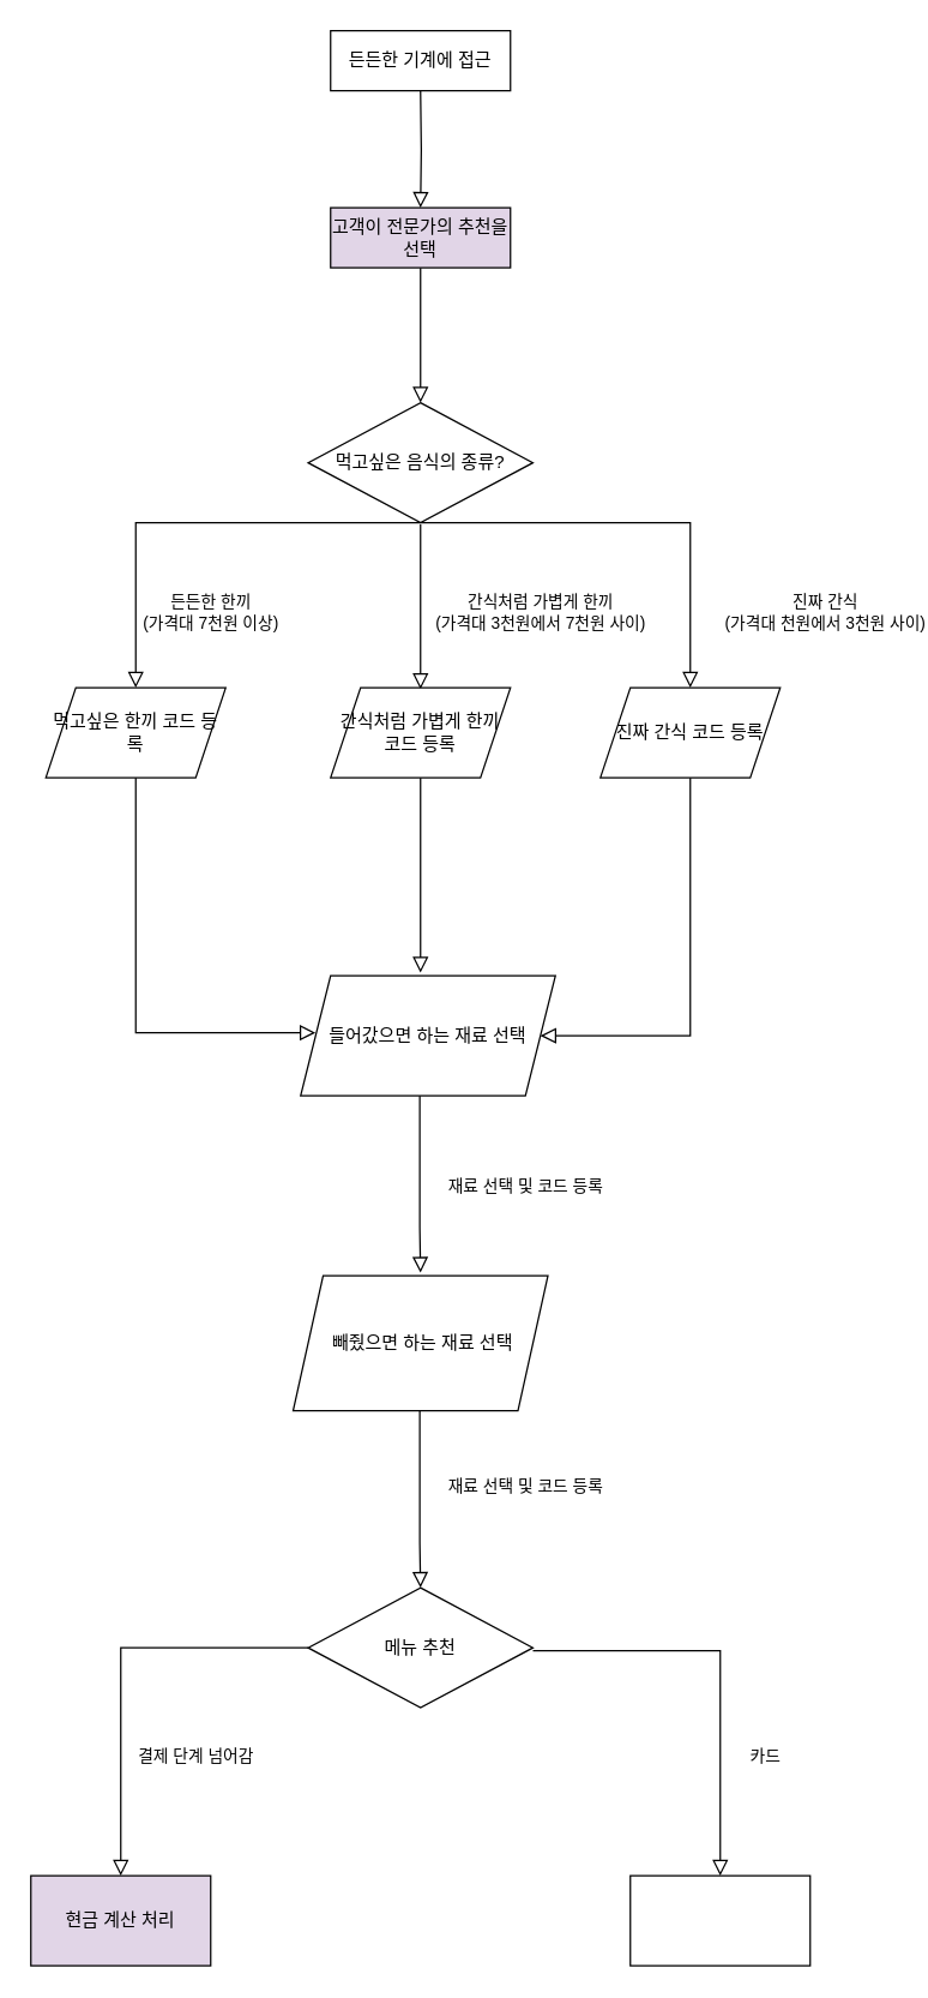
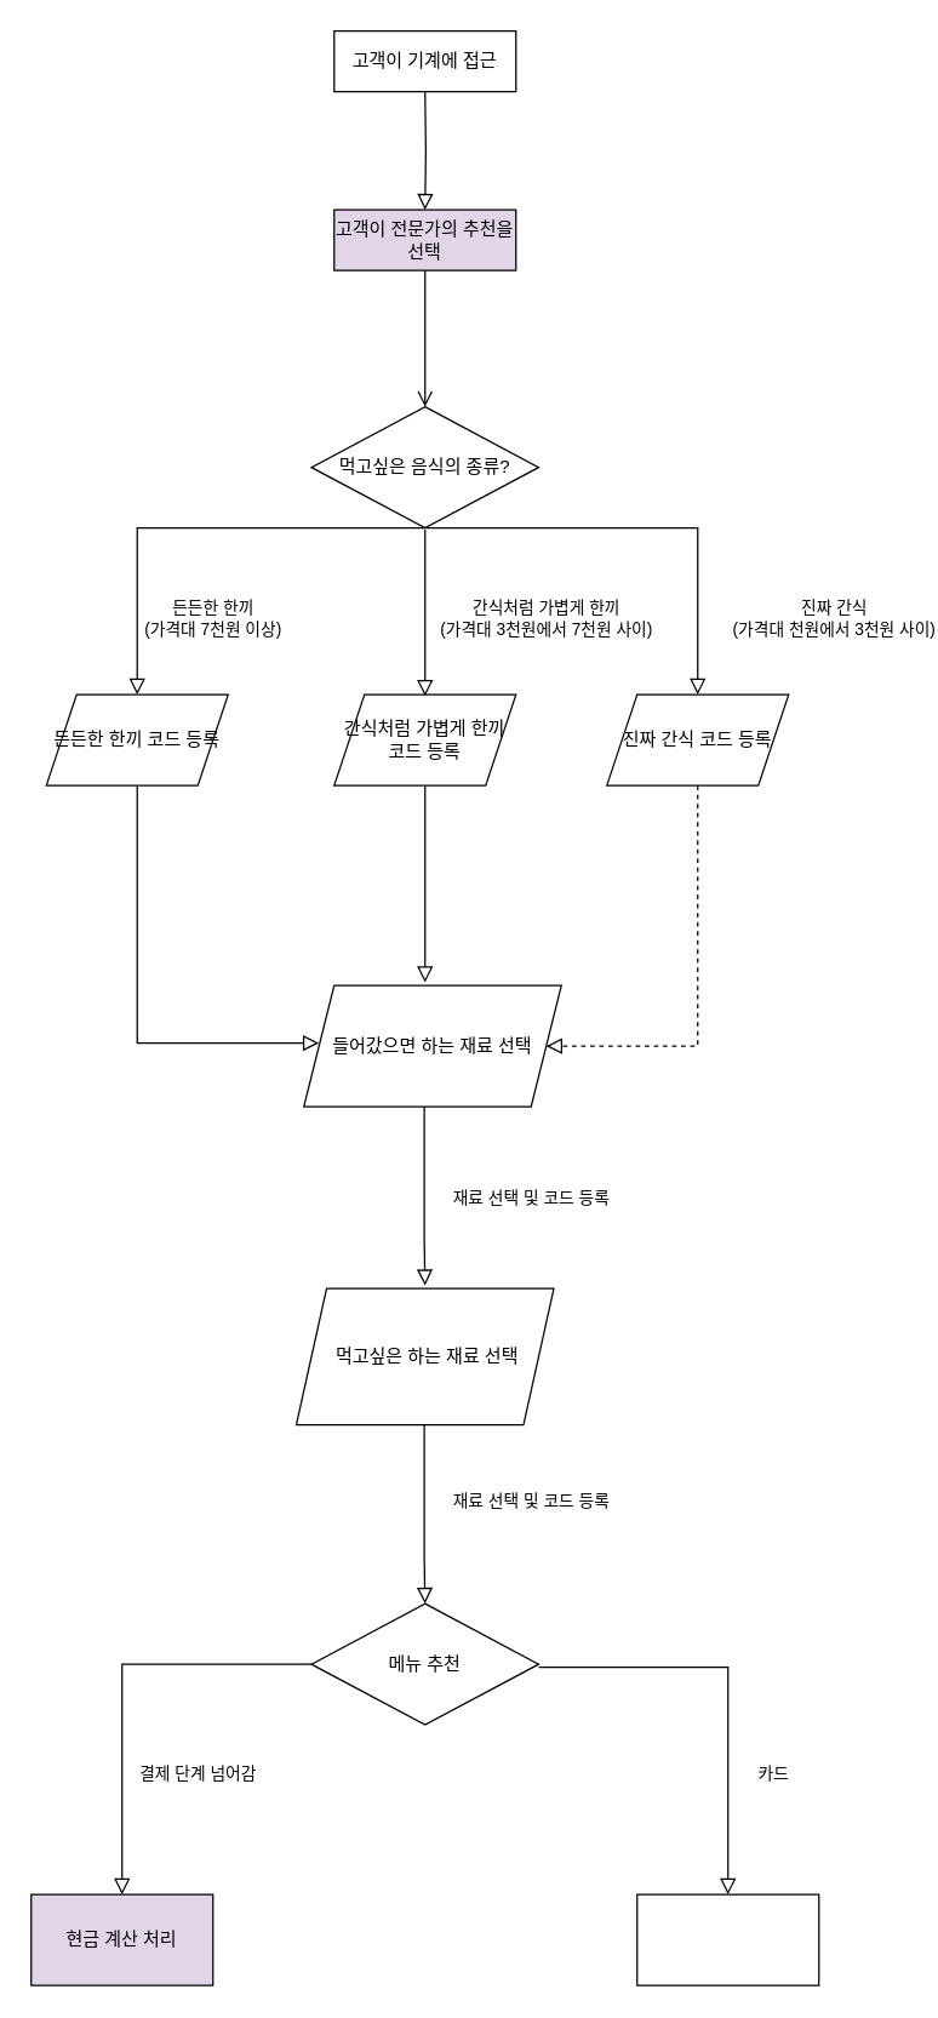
- <mxCell id="16" value="든든한 기계에 접근" style="rounded=0;whiteSpace=wrap;html=1;fontSize=12;glass=0;strokeWidth=1;shadow=0;" parent="1" vertex="1"><mxGeometry x="220" y="20" width="120" height="40" as="geometry" /></mxCell>
+ <mxCell id="16" value="고객이 기계에 접근" style="rounded=0;whiteSpace=wrap;html=1;fontSize=12;glass=0;strokeWidth=1;shadow=0;" parent="1" vertex="1"><mxGeometry x="220" y="20" width="120" height="40" as="geometry" /></mxCell>
- <mxCell id="2" value="" style="rounded=0;html=1;jettySize=auto;orthogonalLoop=1;fontSize=11;endArrow=block;endFill=0;endSize=8;strokeWidth=1;shadow=0;labelBackgroundColor=none;edgeStyle=orthogonalEdgeStyle;entryX=0.5;entryY=0;entryDx=0;entryDy=0;" parent="1" source="3" target="4" edge="1"><mxGeometry relative="1" as="geometry"><mxPoint x="280" y="38" as="targetPoint" /></mxGeometry></mxCell>
+ <mxCell id="2" value="" style="rounded=0;html=1;jettySize=auto;orthogonalLoop=1;fontSize=11;endArrow=open;endFill=0;endSize=8;strokeWidth=1;shadow=0;labelBackgroundColor=none;edgeStyle=orthogonalEdgeStyle;entryX=0.5;entryY=0;entryDx=0;entryDy=0;" parent="1" source="3" target="4" edge="1"><mxGeometry relative="1" as="geometry"><mxPoint x="280" y="38" as="targetPoint" /></mxGeometry></mxCell>
- <mxCell id="10" value="먹고싶은 한끼 코드 등록" style="shape=parallelogram;perimeter=parallelogramPerimeter;whiteSpace=wrap;html=1;fixedSize=1;" parent="1" vertex="1"><mxGeometry x="30" y="458" width="120" height="60" as="geometry" /></mxCell>
+ <mxCell id="10" value="든든한 한끼 코드 등록" style="shape=parallelogram;perimeter=parallelogramPerimeter;whiteSpace=wrap;html=1;fixedSize=1;" parent="1" vertex="1"><mxGeometry x="30" y="458" width="120" height="60" as="geometry" /></mxCell>
- <mxCell id="24" value="" style="rounded=0;html=1;jettySize=auto;orthogonalLoop=1;fontSize=11;endArrow=block;endFill=0;endSize=8;strokeWidth=1;shadow=0;labelBackgroundColor=none;edgeStyle=orthogonalEdgeStyle;exitX=0.5;exitY=1;exitDx=0;exitDy=0;entryX=1;entryY=0.5;entryDx=0;entryDy=0;" parent="1" source="8" target="20" edge="1"><mxGeometry x="0.231" y="60" relative="1" as="geometry"><mxPoint as="offset" /><mxPoint x="290" y="528" as="sourcePoint" /><mxPoint x="290" y="658" as="targetPoint" /><Array as="points"><mxPoint x="460" y="690" /></Array></mxGeometry></mxCell>
+ <mxCell id="24" value="" style="rounded=0;html=1;jettySize=auto;orthogonalLoop=1;fontSize=11;endArrow=block;endFill=0;endSize=8;strokeWidth=1;shadow=0;labelBackgroundColor=none;edgeStyle=orthogonalEdgeStyle;exitX=0.5;exitY=1;exitDx=0;exitDy=0;entryX=1;entryY=0.5;entryDx=0;entryDy=0;dashed=1;" parent="1" source="8" target="20" edge="1"><mxGeometry x="0.231" y="60" relative="1" as="geometry"><mxPoint as="offset" /><mxPoint x="290" y="528" as="sourcePoint" /><mxPoint x="290" y="658" as="targetPoint" /><Array as="points"><mxPoint x="460" y="690" /></Array></mxGeometry></mxCell>
- <mxCell id="21" value="&amp;nbsp;빼줬으면 하는 재료 선택" style="shape=parallelogram;perimeter=parallelogramPerimeter;whiteSpace=wrap;html=1;fixedSize=1;" parent="1" vertex="1"><mxGeometry x="195" y="850" width="170" height="90" as="geometry" /></mxCell>
+ <mxCell id="21" value="&amp;nbsp;먹고싶은 하는 재료 선택" style="shape=parallelogram;perimeter=parallelogramPerimeter;whiteSpace=wrap;html=1;fixedSize=1;" parent="1" vertex="1"><mxGeometry x="195" y="850" width="170" height="90" as="geometry" /></mxCell>
